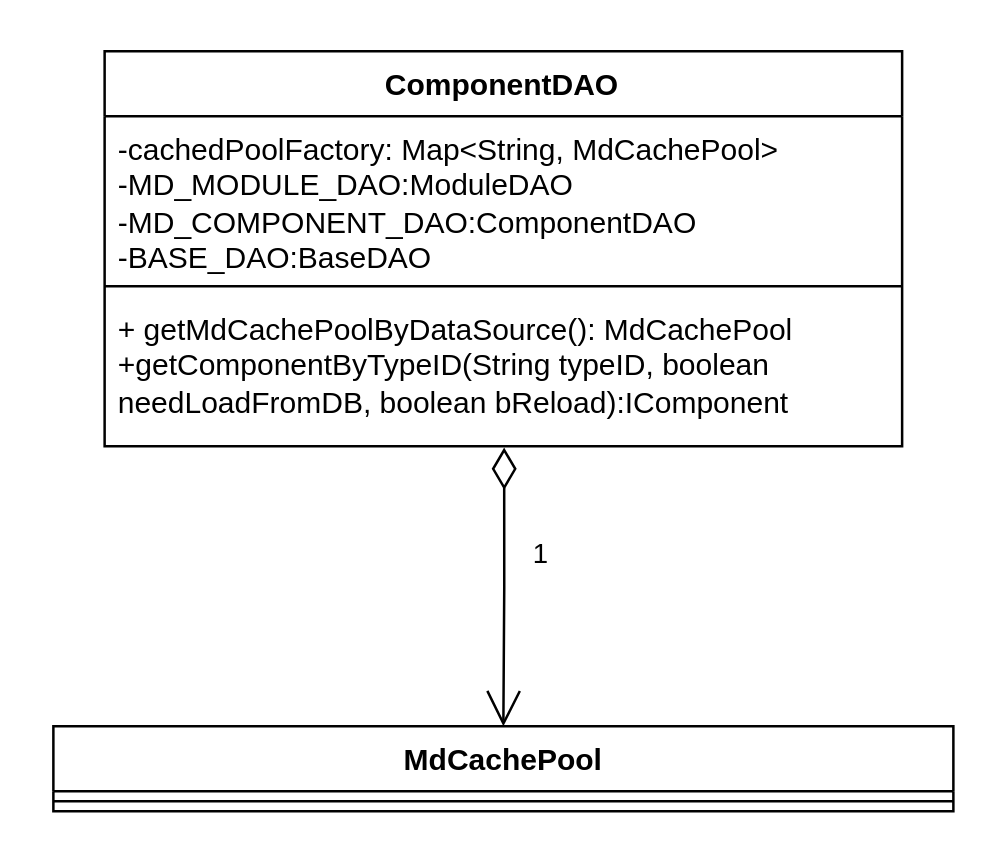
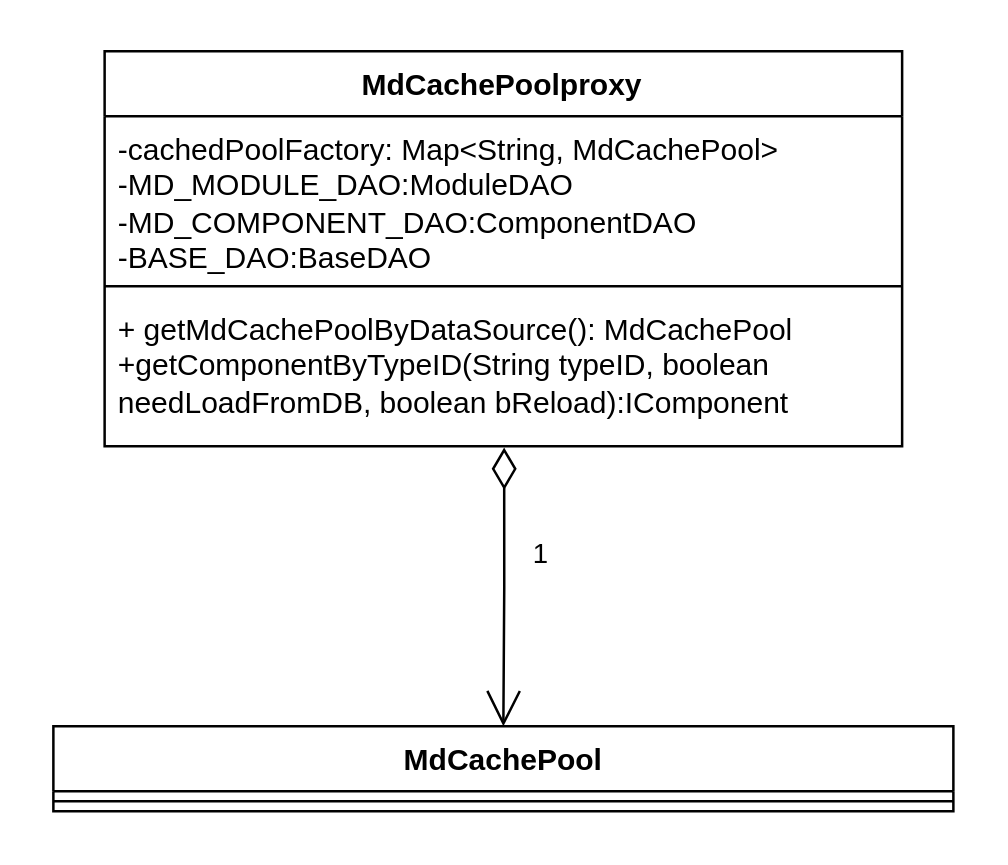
- <mxCell id="5" value="ComponentDAO" style="swimlane;fontStyle=1;align=center;verticalAlign=top;childLayout=stackLayout;horizontal=1;startSize=26;horizontalStack=0;resizeParent=1;resizeParentMax=0;resizeLast=0;collapsible=1;marginBottom=0;whiteSpace=wrap;html=1;" vertex="1" parent="1"><mxGeometry x="41.25" y="20" width="319" height="158" as="geometry" /></mxCell>
+ <mxCell id="5" value="MdCachePoolproxy" style="swimlane;fontStyle=1;align=center;verticalAlign=top;childLayout=stackLayout;horizontal=1;startSize=26;horizontalStack=0;resizeParent=1;resizeParentMax=0;resizeLast=0;collapsible=1;marginBottom=0;whiteSpace=wrap;html=1;" vertex="1" parent="1"><mxGeometry x="41.25" y="20" width="319" height="158" as="geometry" /></mxCell>
